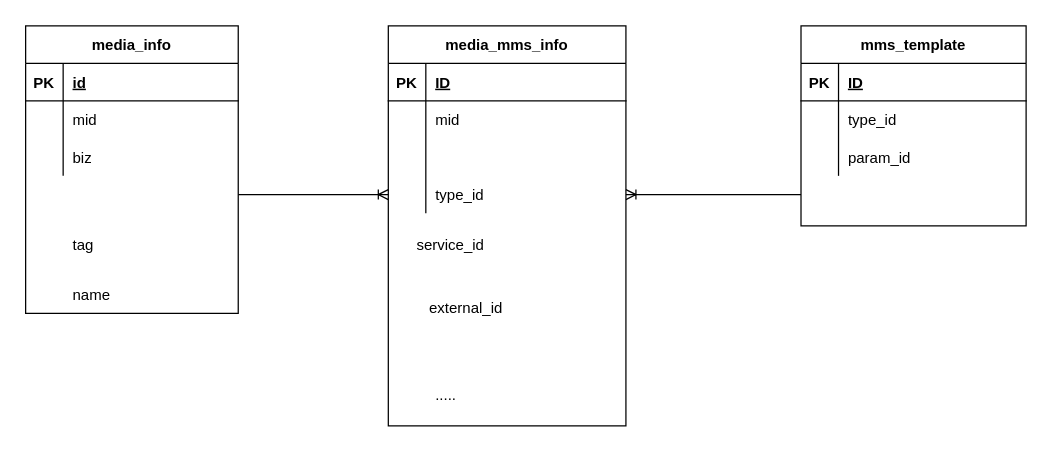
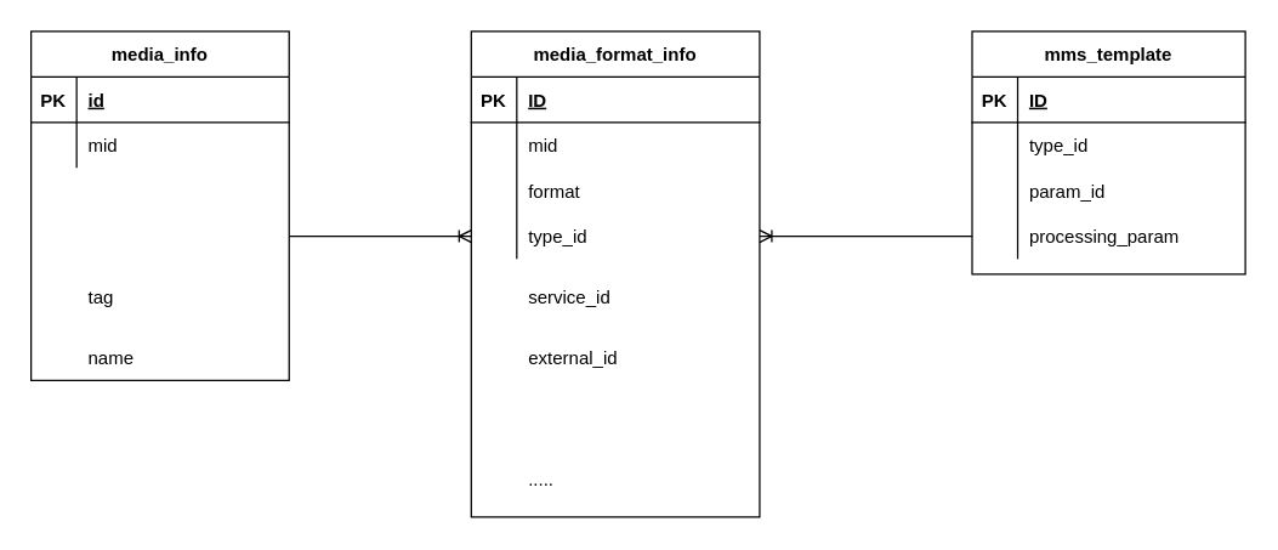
- <mxCell id="27" value="media_mms_info" style="shape=table;startSize=30;container=1;collapsible=1;childLayout=tableLayout;fixedRows=1;rowLines=0;fontStyle=1;align=center;resizeLast=1;" vertex="1" parent="1"><mxGeometry x="310" y="20" width="190" height="320" as="geometry" /></mxCell>
+ <mxCell id="27" value="media_format_info" style="shape=table;startSize=30;container=1;collapsible=1;childLayout=tableLayout;fixedRows=1;rowLines=0;fontStyle=1;align=center;resizeLast=1;" vertex="1" parent="1"><mxGeometry x="310" y="20" width="190" height="320" as="geometry" /></mxCell>
- <mxCell id="24" value="biz" style="shape=partialRectangle;connectable=0;fillColor=none;top=0;left=0;bottom=0;right=0;align=left;spacingLeft=6;overflow=hidden;" vertex="1" parent="22"><mxGeometry x="30" width="140" height="30" as="geometry" /></mxCell>
+ <mxCell id="36" value="format" style="shape=partialRectangle;connectable=0;fillColor=none;top=0;left=0;bottom=0;right=0;align=left;spacingLeft=6;overflow=hidden;" vertex="1" parent="34"><mxGeometry x="30" width="160" height="30" as="geometry" /></mxCell>
+ <mxCell id="14" value="processing_param" style="shape=partialRectangle;connectable=0;fillColor=none;top=0;left=0;bottom=0;right=0;align=left;spacingLeft=6;overflow=hidden;" vertex="1" parent="12"><mxGeometry x="30" width="150" height="30" as="geometry" /></mxCell>
- <mxCell id="46" value="service_id" style="shape=partialRectangle;connectable=0;fillColor=none;top=0;left=0;bottom=0;right=0;align=left;spacingLeft=6;overflow=hidden;" vertex="1" parent="1"><mxGeometry x="325" y="180" width="160" height="30" as="geometry" /></mxCell>
+ <mxCell id="46" value="service_id" style="shape=partialRectangle;connectable=0;fillColor=none;top=0;left=0;bottom=0;right=0;align=left;spacingLeft=6;overflow=hidden;" vertex="1" parent="1"><mxGeometry x="340" y="180" width="160" height="30" as="geometry" /></mxCell>
- <mxCell id="47" value="external_id" style="shape=partialRectangle;connectable=0;fillColor=none;top=0;left=0;bottom=0;right=0;align=left;spacingLeft=6;overflow=hidden;" vertex="1" parent="1"><mxGeometry x="335" y="230" width="160" height="30" as="geometry" /></mxCell>
+ <mxCell id="47" value="external_id" style="shape=partialRectangle;connectable=0;fillColor=none;top=0;left=0;bottom=0;right=0;align=left;spacingLeft=6;overflow=hidden;" vertex="1" parent="1"><mxGeometry x="340" y="220" width="160" height="30" as="geometry" /></mxCell>
